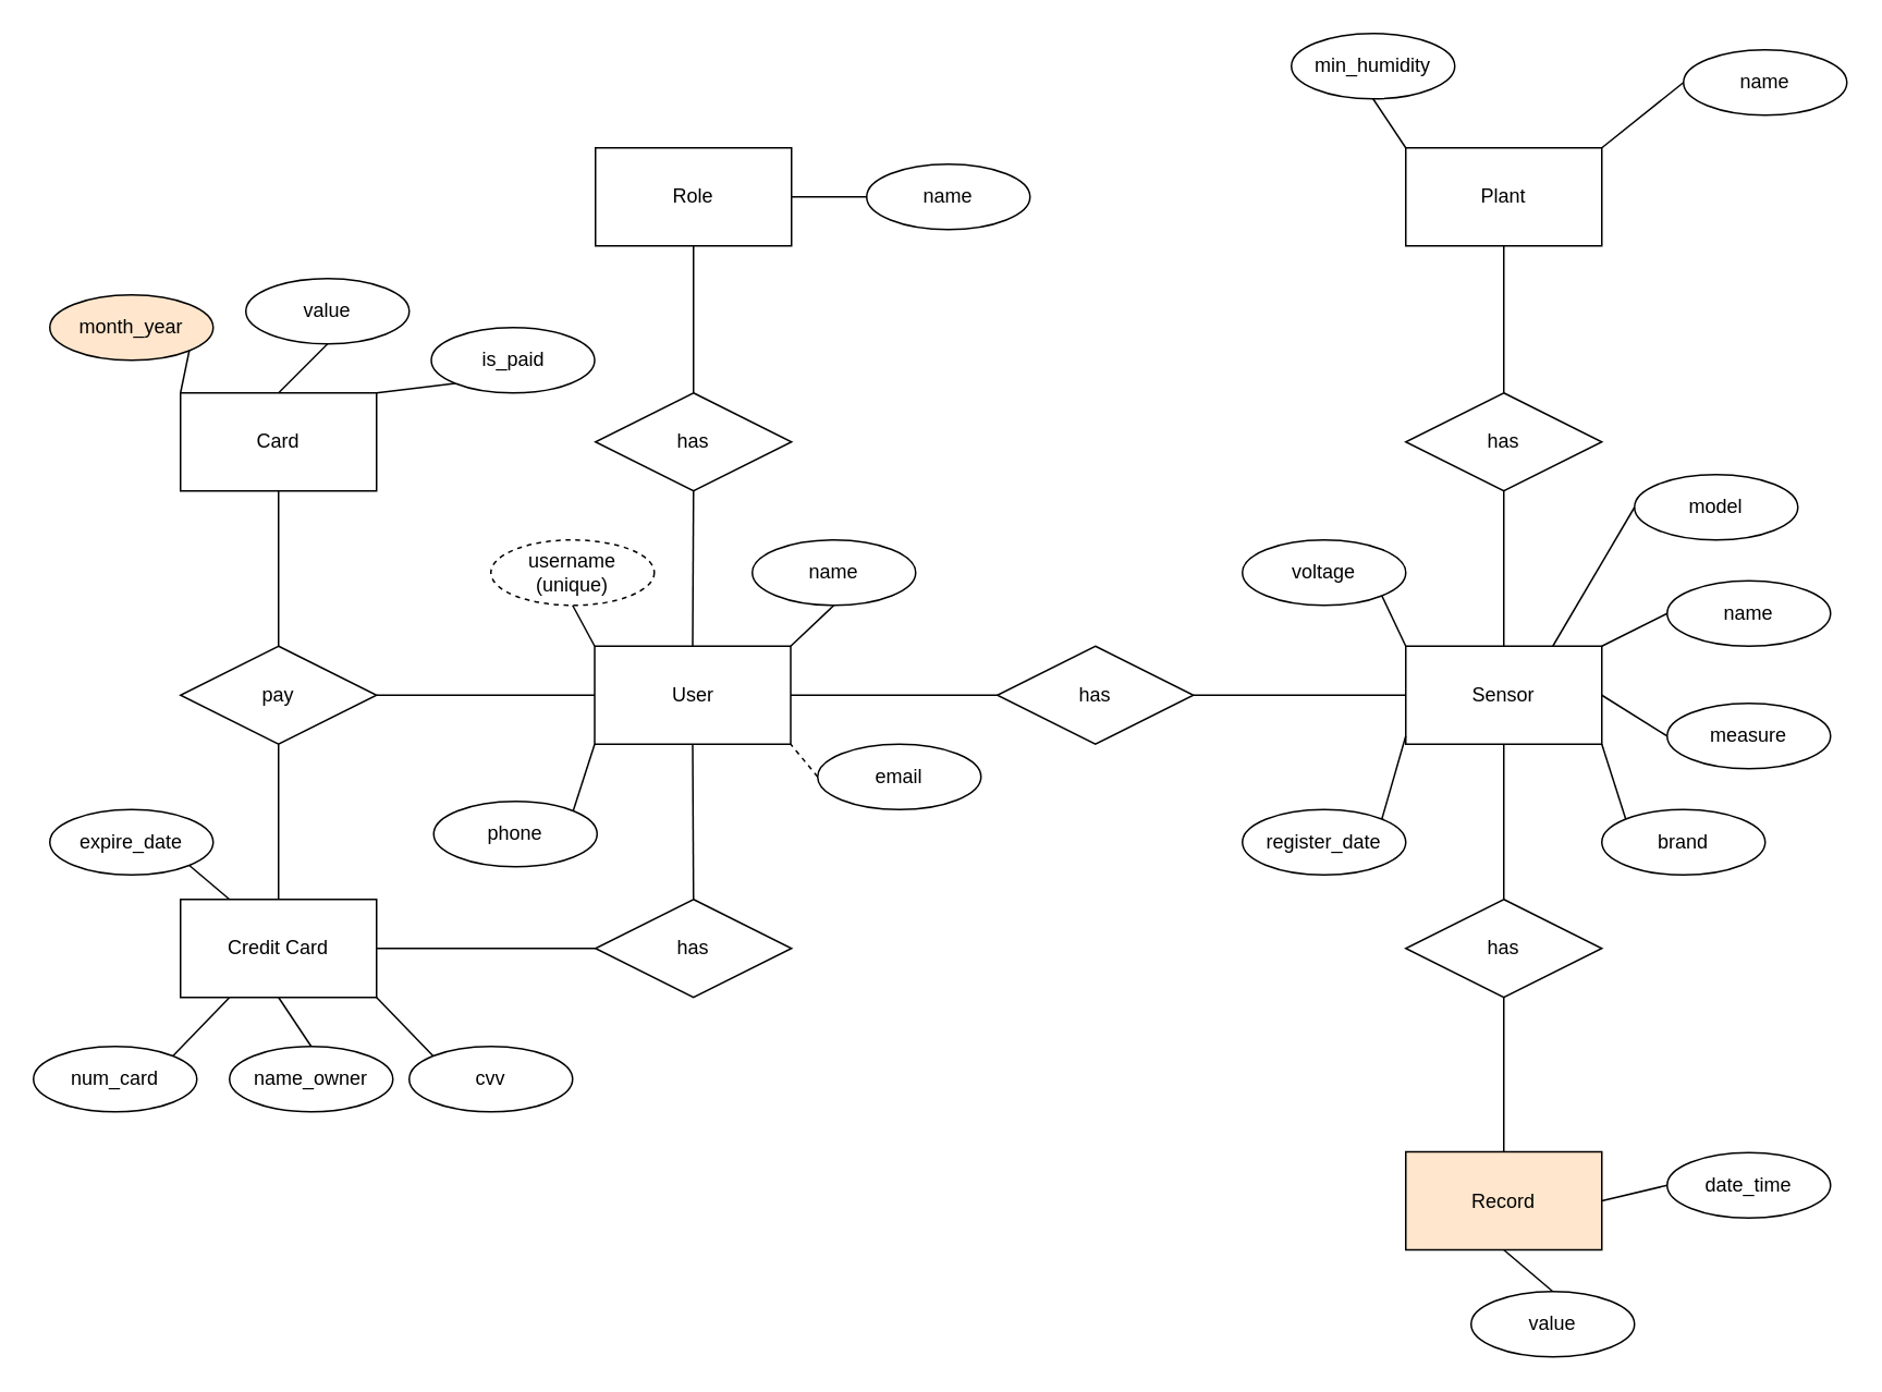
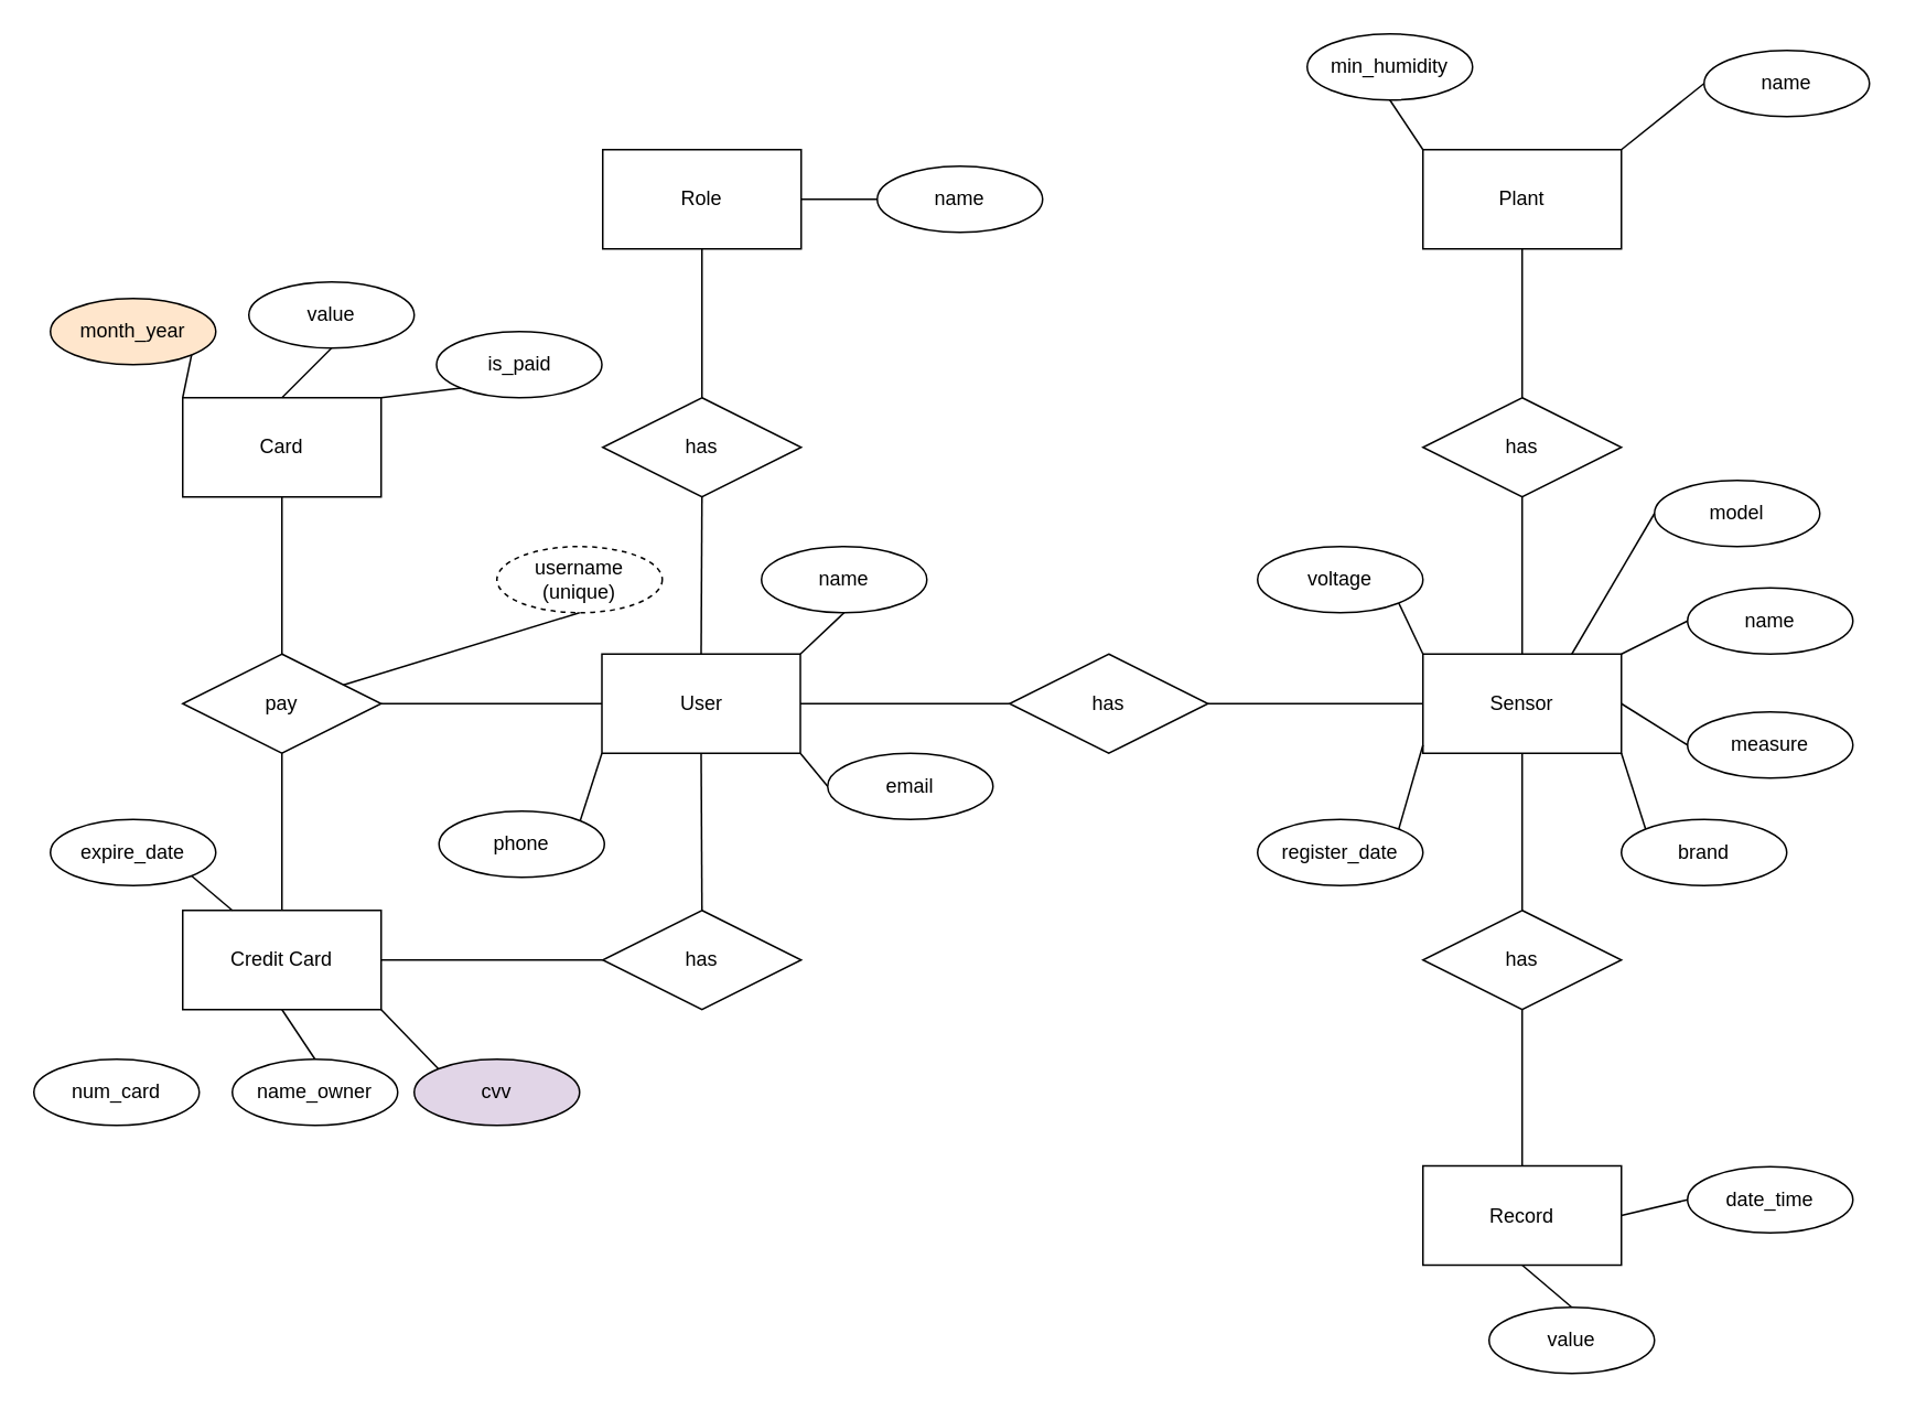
- <mxCell id="34" value="" style="endArrow=none;html=1;rounded=0;exitX=0.5;exitY=1;exitDx=0;exitDy=0;entryX=0;entryY=0;entryDx=0;entryDy=0;" edge="1" parent="1" source="31" target="2"><mxGeometry relative="1" as="geometry"><mxPoint x="434" y="310" as="sourcePoint" /><mxPoint x="434" y="405" as="targetPoint" /></mxGeometry></mxCell>
+ <mxCell id="34" value="" style="endArrow=none;html=1;rounded=0;exitX=0.5;exitY=1;exitDx=0;exitDy=0;" edge="1" parent="1" source="31" target="17"><mxGeometry relative="1" as="geometry"><mxPoint x="434" y="310" as="sourcePoint" /><mxPoint x="434" y="405" as="targetPoint" /></mxGeometry></mxCell>
- <mxCell id="36" value="" style="endArrow=none;html=1;rounded=0;exitX=0;exitY=0.5;exitDx=0;exitDy=0;entryX=1;entryY=1;entryDx=0;entryDy=0;dashed=1;" edge="1" parent="1" source="32" target="2"><mxGeometry relative="1" as="geometry"><mxPoint x="454" y="330" as="sourcePoint" /><mxPoint x="454" y="425" as="targetPoint" /></mxGeometry></mxCell>
+ <mxCell id="36" value="" style="endArrow=none;html=1;rounded=0;exitX=0;exitY=0.5;exitDx=0;exitDy=0;entryX=1;entryY=1;entryDx=0;entryDy=0;" edge="1" parent="1" source="32" target="2"><mxGeometry relative="1" as="geometry"><mxPoint x="454" y="330" as="sourcePoint" /><mxPoint x="454" y="425" as="targetPoint" /></mxGeometry></mxCell>
- <mxCell id="43" value="" style="endArrow=none;html=1;rounded=0;exitX=0.25;exitY=1;exitDx=0;exitDy=0;entryX=1;entryY=0;entryDx=0;entryDy=0;" edge="1" parent="1" source="7" target="38"><mxGeometry relative="1" as="geometry"><mxPoint x="150" y="560" as="sourcePoint" /><mxPoint x="125" y="539" as="targetPoint" /></mxGeometry></mxCell>
- <mxCell id="40" value="cvv" style="ellipse;whiteSpace=wrap;html=1;align=center;" vertex="1" parent="1"><mxGeometry x="250" y="640" width="100" height="40" as="geometry" /></mxCell>
+ <mxCell id="40" value="cvv" style="ellipse;whiteSpace=wrap;html=1;align=center;fillColor=#e1d5e7;" vertex="1" parent="1"><mxGeometry x="250" y="640" width="100" height="40" as="geometry" /></mxCell>
- <mxCell id="5" value="Record" style="rounded=0;whiteSpace=wrap;html=1;fillColor=#ffe6cc;" vertex="1" parent="1"><mxGeometry x="860" y="704.5" width="120" height="60" as="geometry" /></mxCell>
+ <mxCell id="5" value="Record" style="rounded=0;whiteSpace=wrap;html=1;" vertex="1" parent="1"><mxGeometry x="860" y="704.5" width="120" height="60" as="geometry" /></mxCell>
